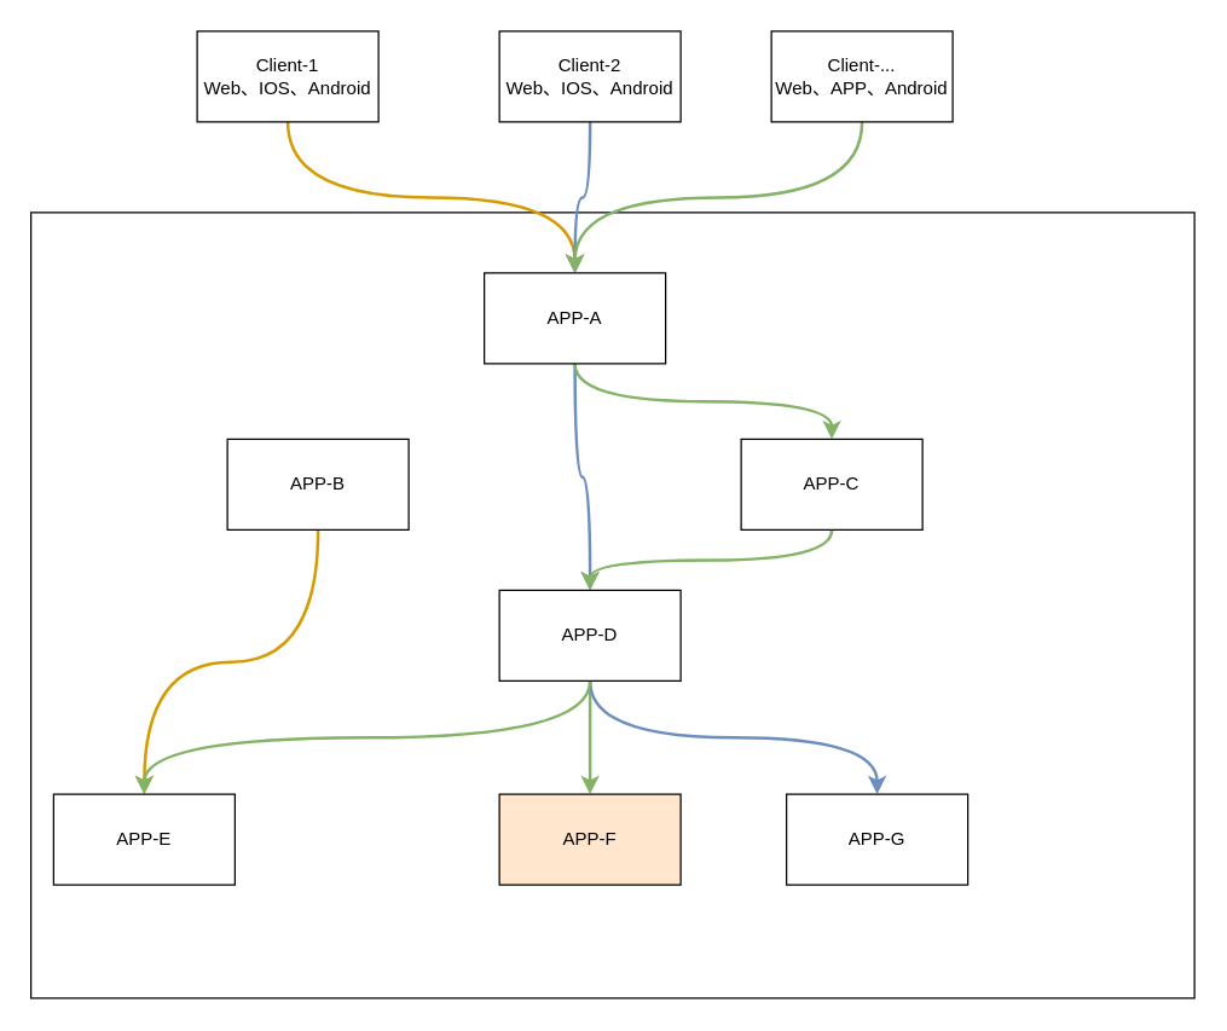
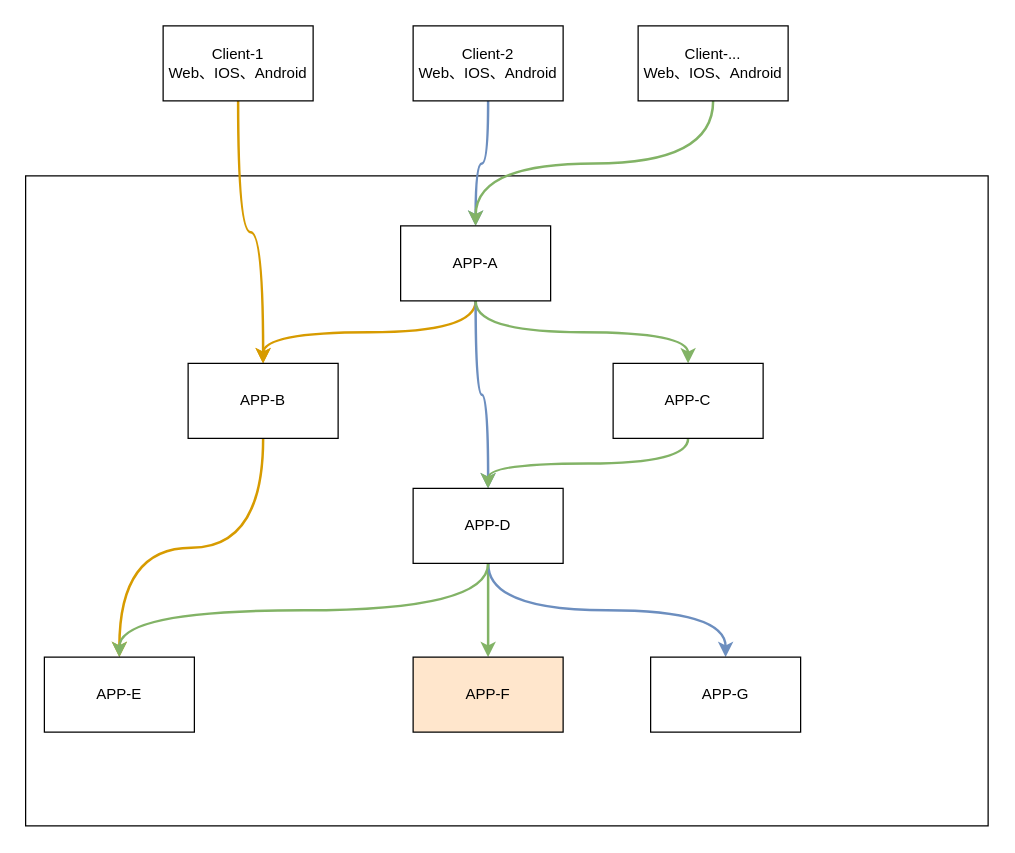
- <mxCell id="8" value="Client-...&lt;br&gt;Web、APP、Android" style="rounded=0;whiteSpace=wrap;html=1;" vertex="1" parent="1"><mxGeometry x="510" y="20" width="120" height="60" as="geometry" /></mxCell>
+ <mxCell id="8" value="Client-...&lt;br&gt;Web、IOS、Android" style="rounded=0;whiteSpace=wrap;html=1;" vertex="1" parent="1"><mxGeometry x="510" y="20" width="120" height="60" as="geometry" /></mxCell>
- <mxCell id="3" style="edgeStyle=orthogonalEdgeStyle;rounded=0;orthogonalLoop=1;jettySize=auto;html=1;entryX=0.5;entryY=0;entryDx=0;entryDy=0;curved=1;exitX=0.5;exitY=1;exitDx=0;exitDy=0;fillColor=#ffe6cc;strokeColor=#d79b00;strokeWidth=2;" edge="1" parent="1" source="4" target="12"><mxGeometry relative="1" as="geometry" /></mxCell>
+ <mxCell id="3" style="edgeStyle=orthogonalEdgeStyle;rounded=0;orthogonalLoop=1;jettySize=auto;html=1;curved=1;exitX=0.5;exitY=1;exitDx=0;exitDy=0;fillColor=#ffe6cc;strokeColor=#d79b00;strokeWidth=2;" edge="1" parent="1" source="4" target="14"><mxGeometry relative="1" as="geometry" /></mxCell>
+ <mxCell id="9" style="edgeStyle=orthogonalEdgeStyle;curved=1;rounded=0;orthogonalLoop=1;jettySize=auto;html=1;entryX=0.5;entryY=0;entryDx=0;entryDy=0;exitX=0.5;exitY=1;exitDx=0;exitDy=0;fillColor=#ffe6cc;strokeColor=#d79b00;strokeWidth=2;" edge="1" parent="1" source="12" target="14"><mxGeometry relative="1" as="geometry" /></mxCell>
